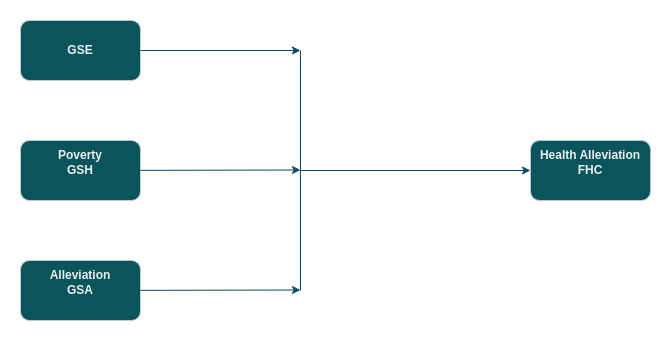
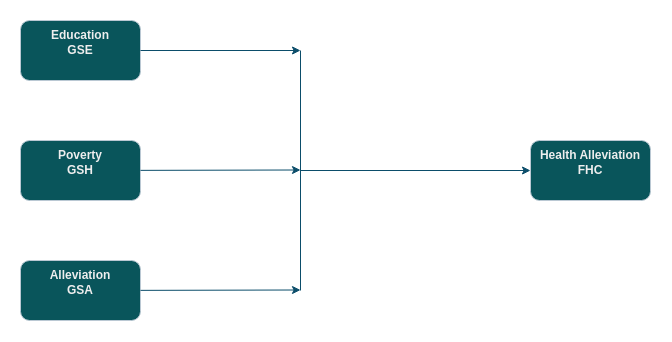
+ <mxCell id="11" value="&lt;b&gt;Education&lt;/b&gt;" style="text;html=1;align=center;verticalAlign=middle;whiteSpace=wrap;rounded=0;labelBackgroundColor=none;fontColor=#EEEEEE;" vertex="1" parent="1"><mxGeometry x="50" y="20" width="60" height="30" as="geometry" /></mxCell>
